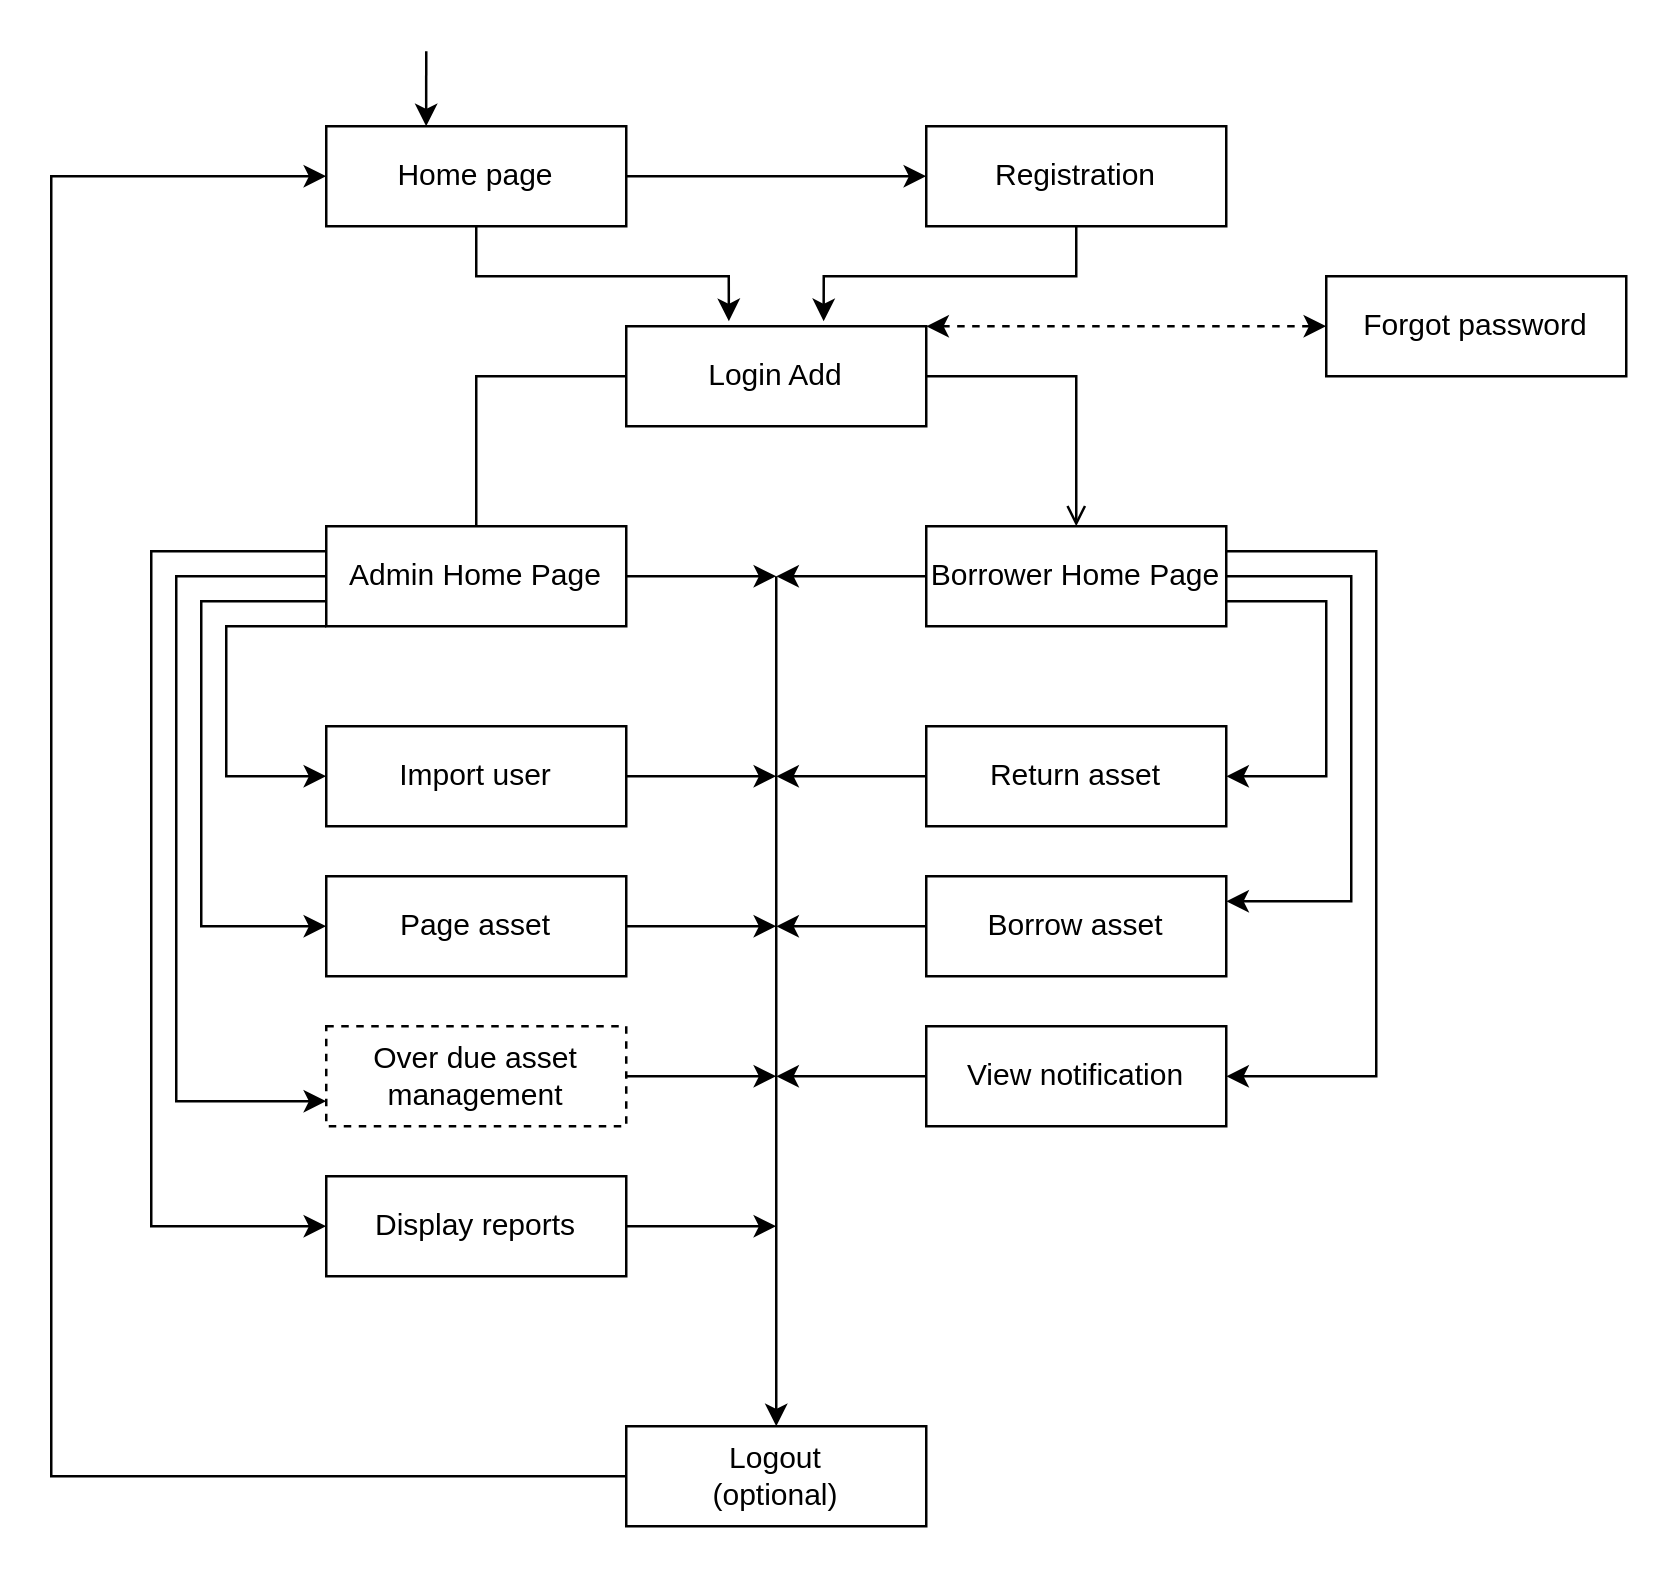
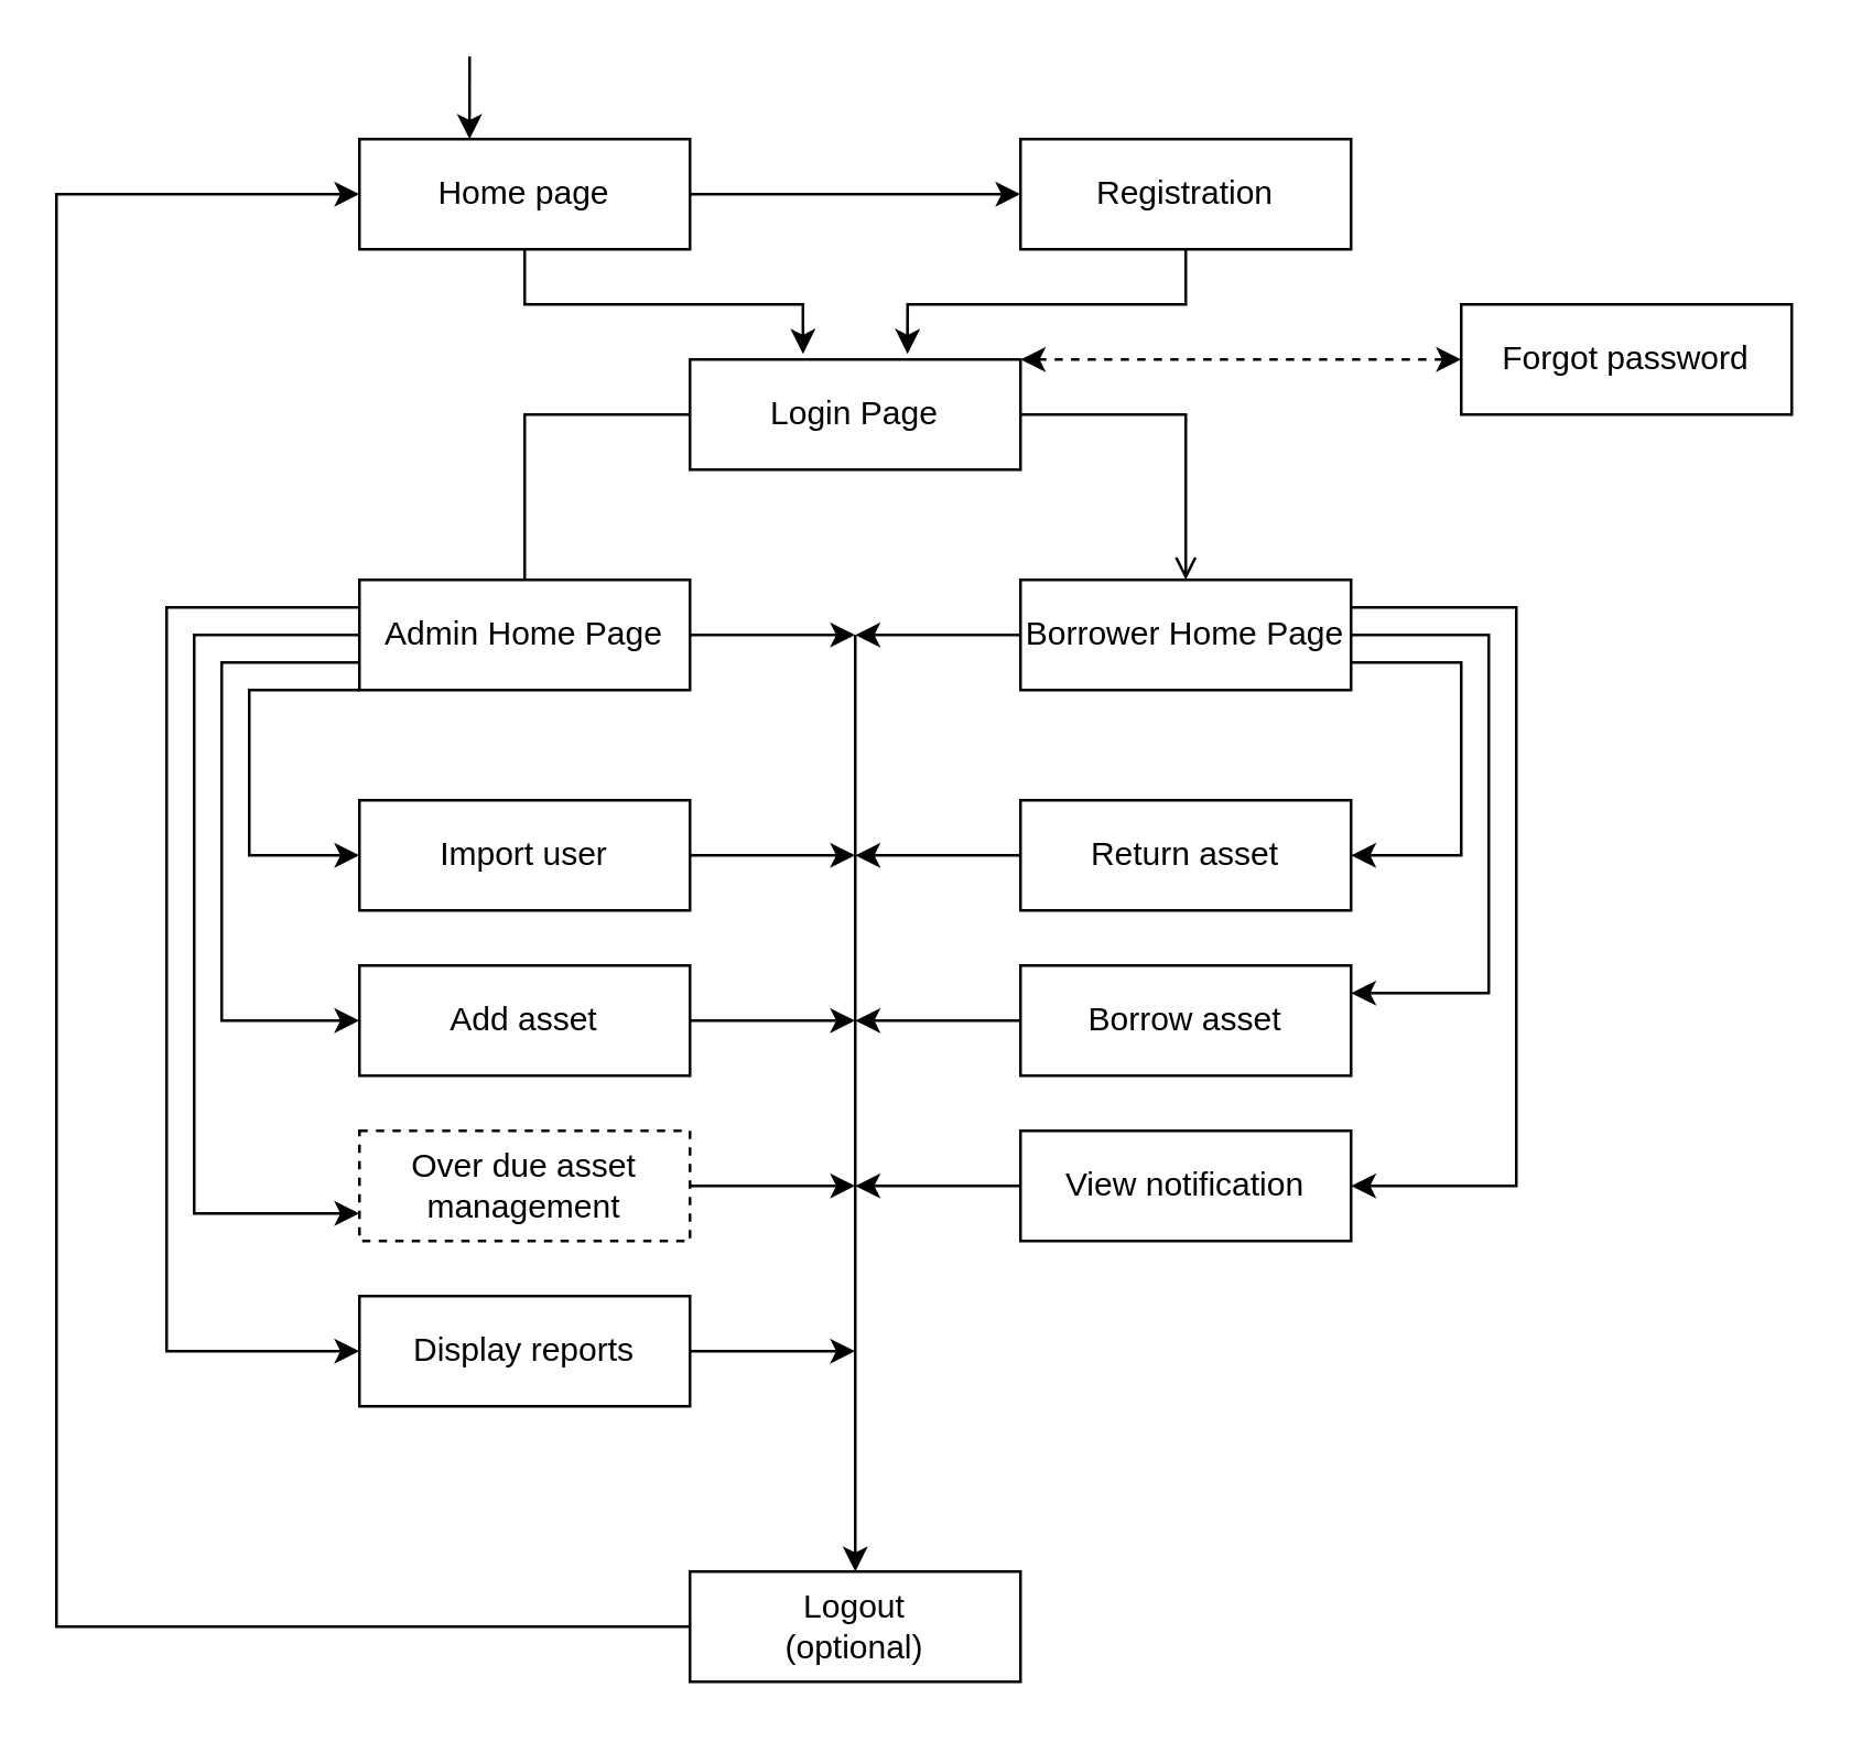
- <mxCell id="4" value="Login Add" style="rounded=0;whiteSpace=wrap;html=1;" vertex="1" parent="1"><mxGeometry x="250" y="130" width="120" height="40" as="geometry" /></mxCell>
+ <mxCell id="4" value="Login Page" style="rounded=0;whiteSpace=wrap;html=1;" vertex="1" parent="1"><mxGeometry x="250" y="130" width="120" height="40" as="geometry" /></mxCell>
- <mxCell id="24" value="Page asset" style="rounded=0;whiteSpace=wrap;html=1;" vertex="1" parent="1"><mxGeometry x="130" y="350" width="120" height="40" as="geometry" /></mxCell>
+ <mxCell id="24" value="Add asset" style="rounded=0;whiteSpace=wrap;html=1;" vertex="1" parent="1"><mxGeometry x="130" y="350" width="120" height="40" as="geometry" /></mxCell>
